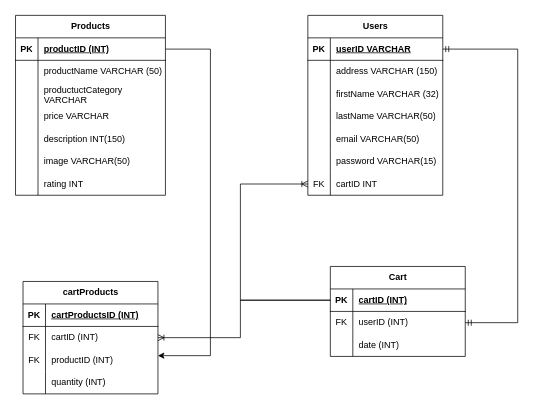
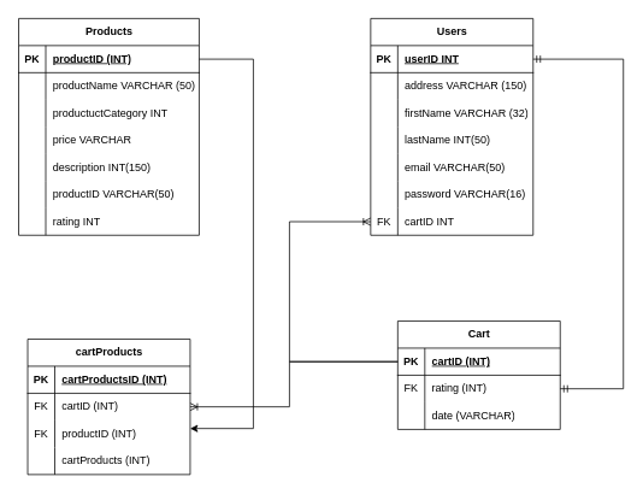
- <mxCell id="27" value="userID VARCHAR" style="shape=partialRectangle;connectable=0;fillColor=none;top=0;left=0;bottom=0;right=0;align=left;spacingLeft=6;fontStyle=5;overflow=hidden;whiteSpace=wrap;html=1;" parent="25" vertex="1"><mxGeometry x="30" width="150" height="30" as="geometry"><mxRectangle width="150" height="30" as="alternateBounds" /></mxGeometry></mxCell>
+ <mxCell id="27" value="userID INT" style="shape=partialRectangle;connectable=0;fillColor=none;top=0;left=0;bottom=0;right=0;align=left;spacingLeft=6;fontStyle=5;overflow=hidden;whiteSpace=wrap;html=1;" parent="25" vertex="1"><mxGeometry x="30" width="150" height="30" as="geometry"><mxRectangle width="150" height="30" as="alternateBounds" /></mxGeometry></mxCell>
- <mxCell id="11" value="productuctCategory VARCHAR" style="shape=partialRectangle;connectable=0;fillColor=none;top=0;left=0;bottom=0;right=0;align=left;spacingLeft=6;overflow=hidden;whiteSpace=wrap;html=1;" parent="9" vertex="1"><mxGeometry x="30" width="170" height="30" as="geometry"><mxRectangle width="170" height="30" as="alternateBounds" /></mxGeometry></mxCell>
+ <mxCell id="11" value="productuctCategory INT" style="shape=partialRectangle;connectable=0;fillColor=none;top=0;left=0;bottom=0;right=0;align=left;spacingLeft=6;overflow=hidden;whiteSpace=wrap;html=1;" parent="9" vertex="1"><mxGeometry x="30" width="170" height="30" as="geometry"><mxRectangle width="170" height="30" as="alternateBounds" /></mxGeometry></mxCell>
- <mxCell id="36" value="lastName VARCHAR(50)" style="shape=partialRectangle;connectable=0;fillColor=none;top=0;left=0;bottom=0;right=0;align=left;spacingLeft=6;overflow=hidden;whiteSpace=wrap;html=1;" parent="34" vertex="1"><mxGeometry x="30" width="150" height="30" as="geometry"><mxRectangle width="150" height="30" as="alternateBounds" /></mxGeometry></mxCell>
+ <mxCell id="36" value="lastName INT(50)" style="shape=partialRectangle;connectable=0;fillColor=none;top=0;left=0;bottom=0;right=0;align=left;spacingLeft=6;overflow=hidden;whiteSpace=wrap;html=1;" parent="34" vertex="1"><mxGeometry x="30" width="150" height="30" as="geometry"><mxRectangle width="150" height="30" as="alternateBounds" /></mxGeometry></mxCell>
- <mxCell id="20" value="image VARCHAR(50)" style="shape=partialRectangle;connectable=0;fillColor=none;top=0;left=0;bottom=0;right=0;align=left;spacingLeft=6;overflow=hidden;whiteSpace=wrap;html=1;" parent="18" vertex="1"><mxGeometry x="30" width="170" height="30" as="geometry"><mxRectangle width="170" height="30" as="alternateBounds" /></mxGeometry></mxCell>
+ <mxCell id="20" value="productID VARCHAR(50)" style="shape=partialRectangle;connectable=0;fillColor=none;top=0;left=0;bottom=0;right=0;align=left;spacingLeft=6;overflow=hidden;whiteSpace=wrap;html=1;" parent="18" vertex="1"><mxGeometry x="30" width="170" height="30" as="geometry"><mxRectangle width="170" height="30" as="alternateBounds" /></mxGeometry></mxCell>
- <mxCell id="42" value="password VARCHAR(15)" style="shape=partialRectangle;connectable=0;fillColor=none;top=0;left=0;bottom=0;right=0;align=left;spacingLeft=6;overflow=hidden;whiteSpace=wrap;html=1;" parent="40" vertex="1"><mxGeometry x="30" width="150" height="30" as="geometry"><mxRectangle width="150" height="30" as="alternateBounds" /></mxGeometry></mxCell>
+ <mxCell id="42" value="password VARCHAR(16)" style="shape=partialRectangle;connectable=0;fillColor=none;top=0;left=0;bottom=0;right=0;align=left;spacingLeft=6;overflow=hidden;whiteSpace=wrap;html=1;" parent="40" vertex="1"><mxGeometry x="30" width="150" height="30" as="geometry"><mxRectangle width="150" height="30" as="alternateBounds" /></mxGeometry></mxCell>
- <mxCell id="52" value="userID (INT)" style="shape=partialRectangle;connectable=0;fillColor=none;top=0;left=0;bottom=0;right=0;align=left;spacingLeft=6;overflow=hidden;whiteSpace=wrap;html=1;" parent="50" vertex="1"><mxGeometry x="30" width="150" height="30" as="geometry"><mxRectangle width="150" height="30" as="alternateBounds" /></mxGeometry></mxCell>
+ <mxCell id="52" value="rating (INT)" style="shape=partialRectangle;connectable=0;fillColor=none;top=0;left=0;bottom=0;right=0;align=left;spacingLeft=6;overflow=hidden;whiteSpace=wrap;html=1;" parent="50" vertex="1"><mxGeometry x="30" width="150" height="30" as="geometry"><mxRectangle width="150" height="30" as="alternateBounds" /></mxGeometry></mxCell>
- <mxCell id="55" value="date (INT)" style="shape=partialRectangle;connectable=0;fillColor=none;top=0;left=0;bottom=0;right=0;align=left;spacingLeft=6;overflow=hidden;whiteSpace=wrap;html=1;" parent="53" vertex="1"><mxGeometry x="30" width="150" height="30" as="geometry"><mxRectangle width="150" height="30" as="alternateBounds" /></mxGeometry></mxCell>
+ <mxCell id="55" value="date (VARCHAR)" style="shape=partialRectangle;connectable=0;fillColor=none;top=0;left=0;bottom=0;right=0;align=left;spacingLeft=6;overflow=hidden;whiteSpace=wrap;html=1;" parent="53" vertex="1"><mxGeometry x="30" width="150" height="30" as="geometry"><mxRectangle width="150" height="30" as="alternateBounds" /></mxGeometry></mxCell>
- <mxCell id="69" value="quantity (INT)" style="shape=partialRectangle;connectable=0;fillColor=none;top=0;left=0;bottom=0;right=0;align=left;spacingLeft=6;overflow=hidden;whiteSpace=wrap;html=1;" parent="67" vertex="1"><mxGeometry x="30" width="150" height="30" as="geometry"><mxRectangle width="150" height="30" as="alternateBounds" /></mxGeometry></mxCell>
+ <mxCell id="69" value="cartProducts (INT)" style="shape=partialRectangle;connectable=0;fillColor=none;top=0;left=0;bottom=0;right=0;align=left;spacingLeft=6;overflow=hidden;whiteSpace=wrap;html=1;" parent="67" vertex="1"><mxGeometry x="30" width="150" height="30" as="geometry"><mxRectangle width="150" height="30" as="alternateBounds" /></mxGeometry></mxCell>
